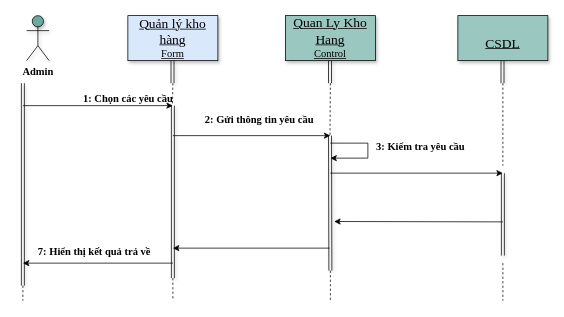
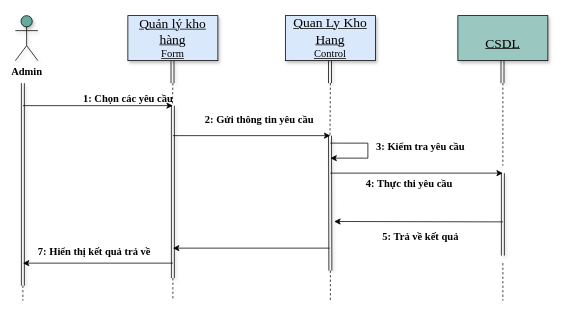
- <mxCell id="2" value="&lt;font face=&quot;Times New Roman&quot;&gt;&lt;span style=&quot;font-size: 14px;&quot;&gt;&lt;b&gt;Admin&lt;/b&gt;&lt;/span&gt;&lt;/font&gt;" style="shape=umlActor;verticalLabelPosition=bottom;verticalAlign=top;html=1;outlineConnect=0;fillColor=#67AB9F;shadow=1;" vertex="1" parent="1"><mxGeometry x="35" y="20" width="30" height="60" as="geometry" /></mxCell>
+ <mxCell id="2" value="&lt;font face=&quot;Times New Roman&quot;&gt;&lt;span style=&quot;font-size: 14px;&quot;&gt;&lt;b&gt;Admin&lt;/b&gt;&lt;/span&gt;&lt;/font&gt;" style="shape=umlActor;verticalLabelPosition=bottom;verticalAlign=top;html=1;outlineConnect=0;fillColor=#67AB9F;shadow=1;" vertex="1" parent="1"><mxGeometry x="20" y="20" width="30" height="60" as="geometry" /></mxCell>
- <mxCell id="9" value="&lt;u style=&quot;font-family: &amp;quot;Times New Roman&amp;quot;;&quot;&gt;&lt;font style=&quot;font-size: 18px;&quot;&gt;Quan Ly Kho Hang&lt;br&gt;&lt;/font&gt;&lt;/u&gt;&lt;span style=&quot;font-size: 14px;&quot;&gt;&lt;font face=&quot;Times New Roman&quot;&gt;&lt;u&gt;Control&lt;/u&gt;&lt;/font&gt;&lt;/span&gt;" style="rounded=0;whiteSpace=wrap;html=1;fillColor=#9AC7BF;shadow=1;" vertex="1" parent="1"><mxGeometry x="380" y="20" width="120" height="60" as="geometry" /></mxCell>
+ <mxCell id="9" value="&lt;u style=&quot;font-family: &amp;quot;Times New Roman&amp;quot;;&quot;&gt;&lt;font style=&quot;font-size: 18px;&quot;&gt;Quan Ly Kho Hang&lt;br&gt;&lt;/font&gt;&lt;/u&gt;&lt;span style=&quot;font-size: 14px;&quot;&gt;&lt;font face=&quot;Times New Roman&quot;&gt;&lt;u&gt;Control&lt;/u&gt;&lt;/font&gt;&lt;/span&gt;" style="rounded=0;whiteSpace=wrap;html=1;fillColor=#dae8fc;shadow=1;" vertex="1" parent="1"><mxGeometry x="380" y="20" width="120" height="60" as="geometry" /></mxCell>
+ <mxCell id="33" value="&lt;b&gt;4: Thực thi yêu cầu&lt;/b&gt;" style="text;html=1;align=center;verticalAlign=middle;resizable=0;points=[];autosize=1;strokeColor=none;fillColor=none;fontSize=14;fontFamily=Times New Roman;" vertex="1" parent="1"><mxGeometry x="475" y="230" width="140" height="30" as="geometry" /></mxCell>
+ <mxCell id="29" value="&lt;b&gt;5: Trả về kết quả&lt;/b&gt;" style="text;html=1;align=center;verticalAlign=middle;resizable=0;points=[];autosize=1;strokeColor=none;fillColor=none;fontSize=14;fontFamily=Times New Roman;" vertex="1" parent="1"><mxGeometry x="500" y="300" width="120" height="30" as="geometry" /></mxCell>
